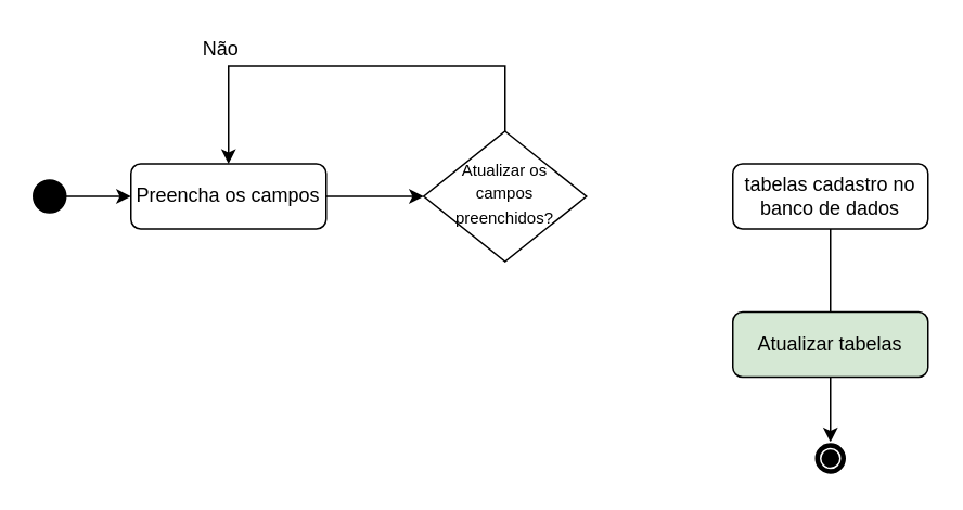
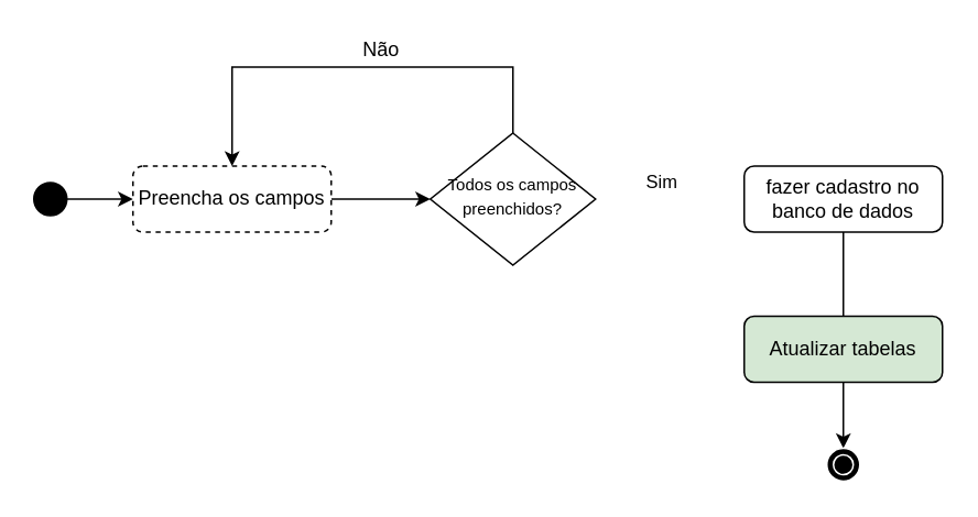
- <mxCell id="14" value="Não" style="text;html=1;align=center;verticalAlign=middle;resizable=0;points=[];autosize=1;" vertex="1" parent="1"><mxGeometry x="115" y="20" width="40" height="20" as="geometry" /></mxCell>
+ <mxCell id="14" value="Não" style="text;html=1;align=center;verticalAlign=middle;resizable=0;points=[];autosize=1;" vertex="1" parent="1"><mxGeometry x="210" y="20" width="40" height="20" as="geometry" /></mxCell>
+ <mxCell id="13" value="&lt;font style=&quot;font-size: 11px&quot;&gt;Sim&lt;/font&gt;" style="text;html=1;align=center;verticalAlign=middle;resizable=0;points=[];autosize=1;" vertex="1" parent="1"><mxGeometry x="385" y="100" width="30" height="20" as="geometry" /></mxCell>
- <mxCell id="7" value="&lt;font size=&quot;1&quot;&gt;Atualizar os campos preenchidos?&lt;/font&gt;" style="rhombus;whiteSpace=wrap;html=1;shadow=0;fontFamily=Helvetica;fontSize=12;align=center;strokeWidth=1;spacing=6;spacingTop=-4;" vertex="1" parent="1"><mxGeometry x="260" y="80" width="100" height="80" as="geometry" /></mxCell>
+ <mxCell id="7" value="&lt;font size=&quot;1&quot;&gt;Todos os campos preenchidos?&lt;/font&gt;" style="rhombus;whiteSpace=wrap;html=1;shadow=0;fontFamily=Helvetica;fontSize=12;align=center;strokeWidth=1;spacing=6;spacingTop=-4;" vertex="1" parent="1"><mxGeometry x="260" y="80" width="100" height="80" as="geometry" /></mxCell>
- <mxCell id="5" value="Preencha os campos" style="rounded=1;whiteSpace=wrap;html=1;fontSize=12;glass=0;strokeWidth=1;shadow=0;" vertex="1" parent="1"><mxGeometry x="80" y="100" width="120" height="40" as="geometry" /></mxCell>
+ <mxCell id="5" value="Preencha os campos" style="rounded=1;whiteSpace=wrap;html=1;fontSize=12;glass=0;strokeWidth=1;shadow=0;dashed=1;" vertex="1" parent="1"><mxGeometry x="80" y="100" width="120" height="40" as="geometry" /></mxCell>
- <mxCell id="9" value="tabelas cadastro no banco de dados" style="rounded=1;whiteSpace=wrap;html=1;fontSize=12;glass=0;strokeWidth=1;shadow=0;" vertex="1" parent="1"><mxGeometry x="450" y="100" width="120" height="40" as="geometry" /></mxCell>
+ <mxCell id="9" value="fazer cadastro no banco de dados" style="rounded=1;whiteSpace=wrap;html=1;fontSize=12;glass=0;strokeWidth=1;shadow=0;" vertex="1" parent="1"><mxGeometry x="450" y="100" width="120" height="40" as="geometry" /></mxCell>
